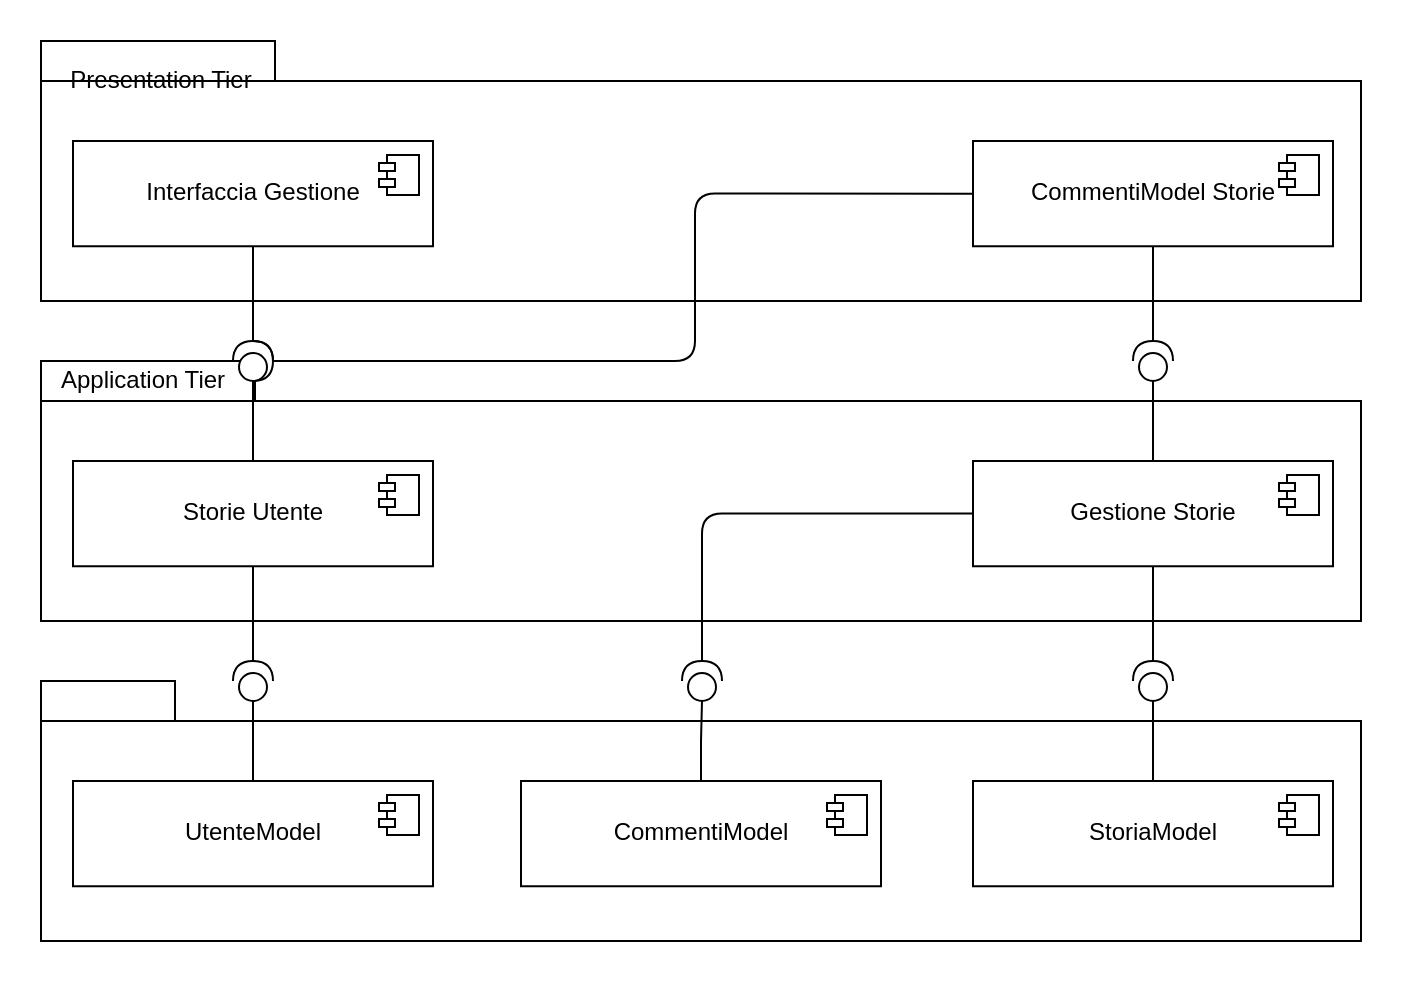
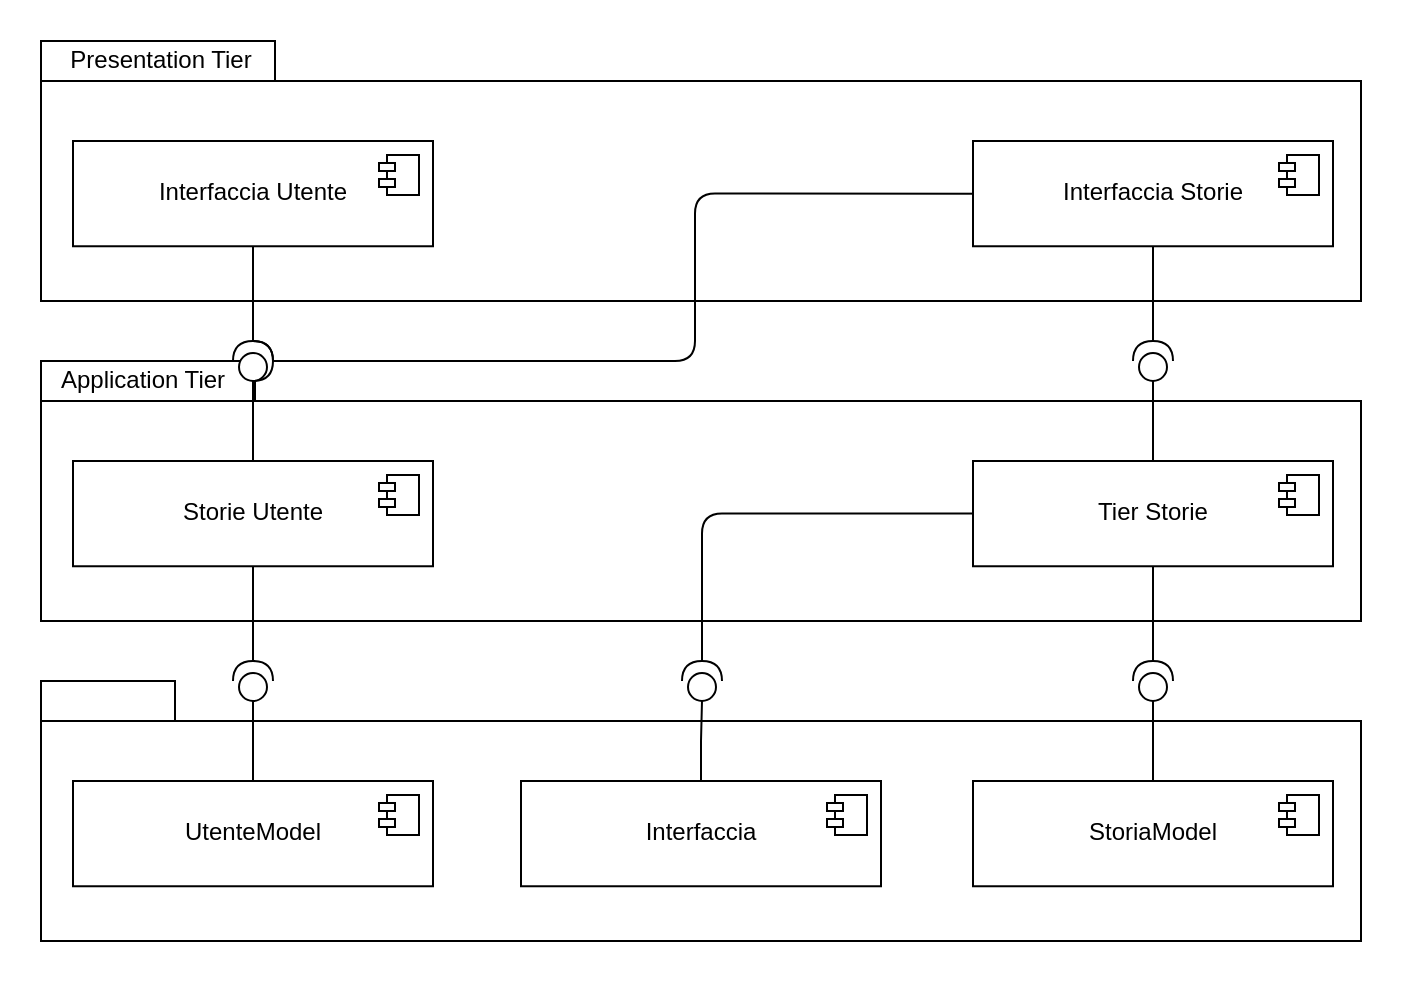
- <mxCell id="4" value="Presentation Tier" style="text;html=1;align=center;verticalAlign=middle;resizable=0;points=[];autosize=1;strokeColor=none;fillColor=none;" parent="2" vertex="1"><mxGeometry x="5" y="10" width="110" height="20" as="geometry" /></mxCell>
+ <mxCell id="4" value="Presentation Tier" style="text;html=1;align=center;verticalAlign=middle;resizable=0;points=[];autosize=1;strokeColor=none;fillColor=none;" parent="2" vertex="1"><mxGeometry x="5" width="110" height="20" as="geometry" /></mxCell>
- <mxCell id="5" value="Interfaccia Gestione" style="html=1;dropTarget=0;" parent="2" vertex="1"><mxGeometry x="16" y="50" width="180" height="52.63" as="geometry" /></mxCell>
+ <mxCell id="5" value="Interfaccia Utente" style="html=1;dropTarget=0;" parent="2" vertex="1"><mxGeometry x="16" y="50" width="180" height="52.63" as="geometry" /></mxCell>
- <mxCell id="7" value="CommentiModel Storie" style="html=1;dropTarget=0;" parent="2" vertex="1"><mxGeometry x="466" y="50" width="180" height="52.63" as="geometry" /></mxCell>
+ <mxCell id="7" value="Interfaccia Storie" style="html=1;dropTarget=0;" parent="2" vertex="1"><mxGeometry x="466" y="50" width="180" height="52.63" as="geometry" /></mxCell>
- <mxCell id="15" value="Gestione Storie" style="html=1;dropTarget=0;" parent="9" vertex="1"><mxGeometry x="466" y="50" width="180" height="52.63" as="geometry" /></mxCell>
+ <mxCell id="15" value="Tier Storie" style="html=1;dropTarget=0;" parent="9" vertex="1"><mxGeometry x="466" y="50" width="180" height="52.63" as="geometry" /></mxCell>
- <mxCell id="23" value="CommentiModel" style="html=1;dropTarget=0;" parent="19" vertex="1"><mxGeometry x="240" y="50" width="180" height="52.63" as="geometry" /></mxCell>
+ <mxCell id="23" value="Interfaccia" style="html=1;dropTarget=0;" parent="19" vertex="1"><mxGeometry x="240" y="50" width="180" height="52.63" as="geometry" /></mxCell>
